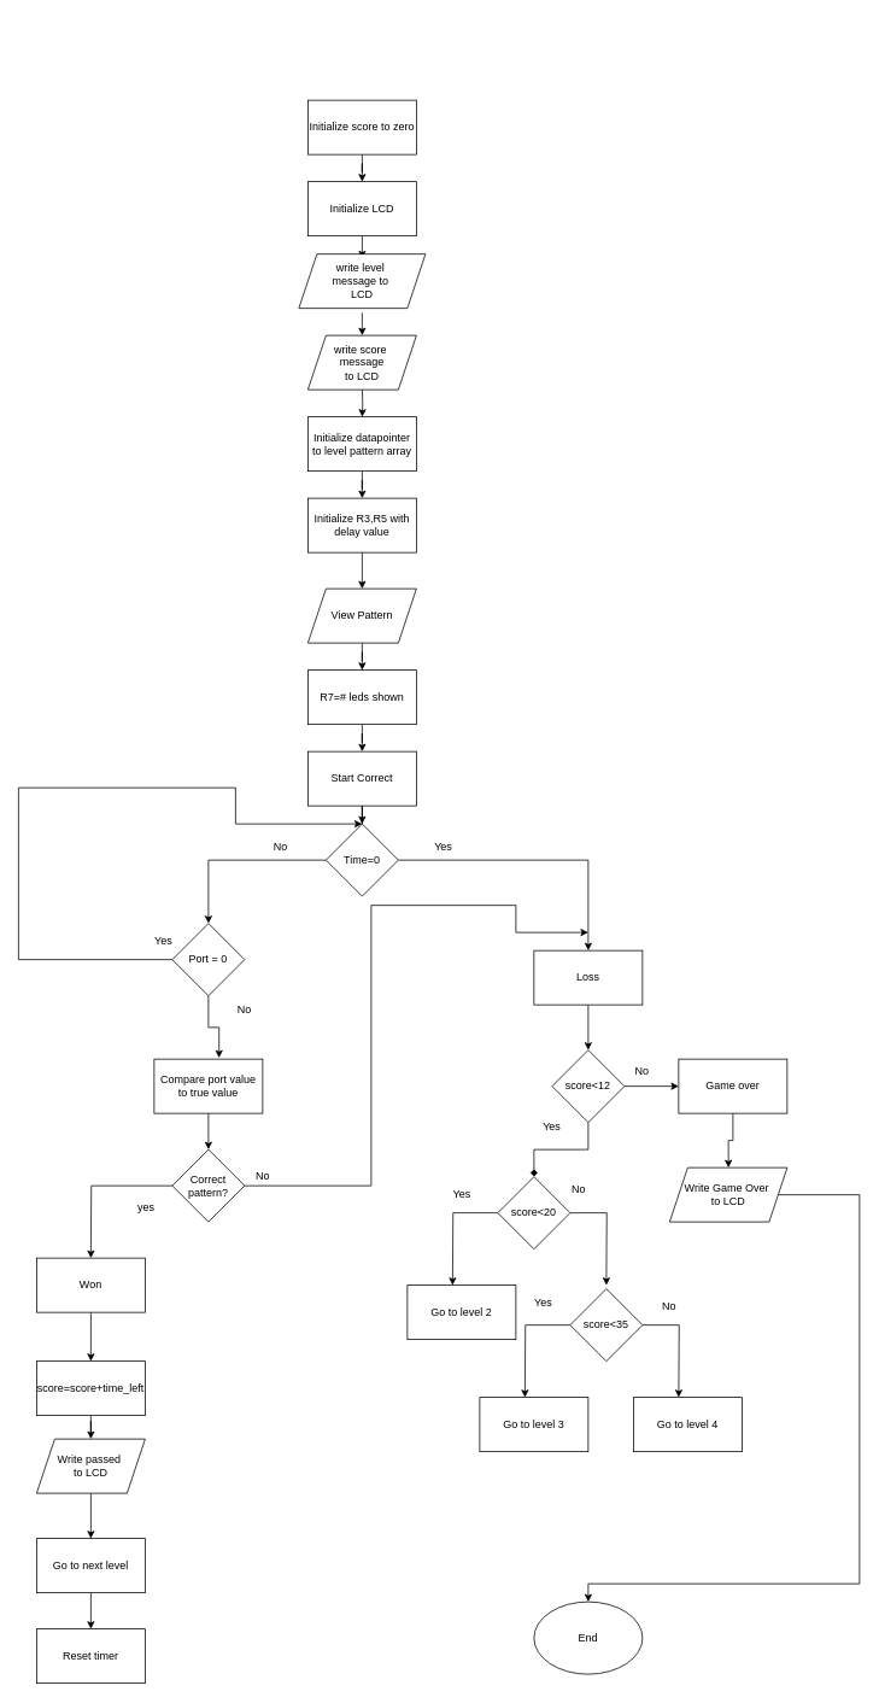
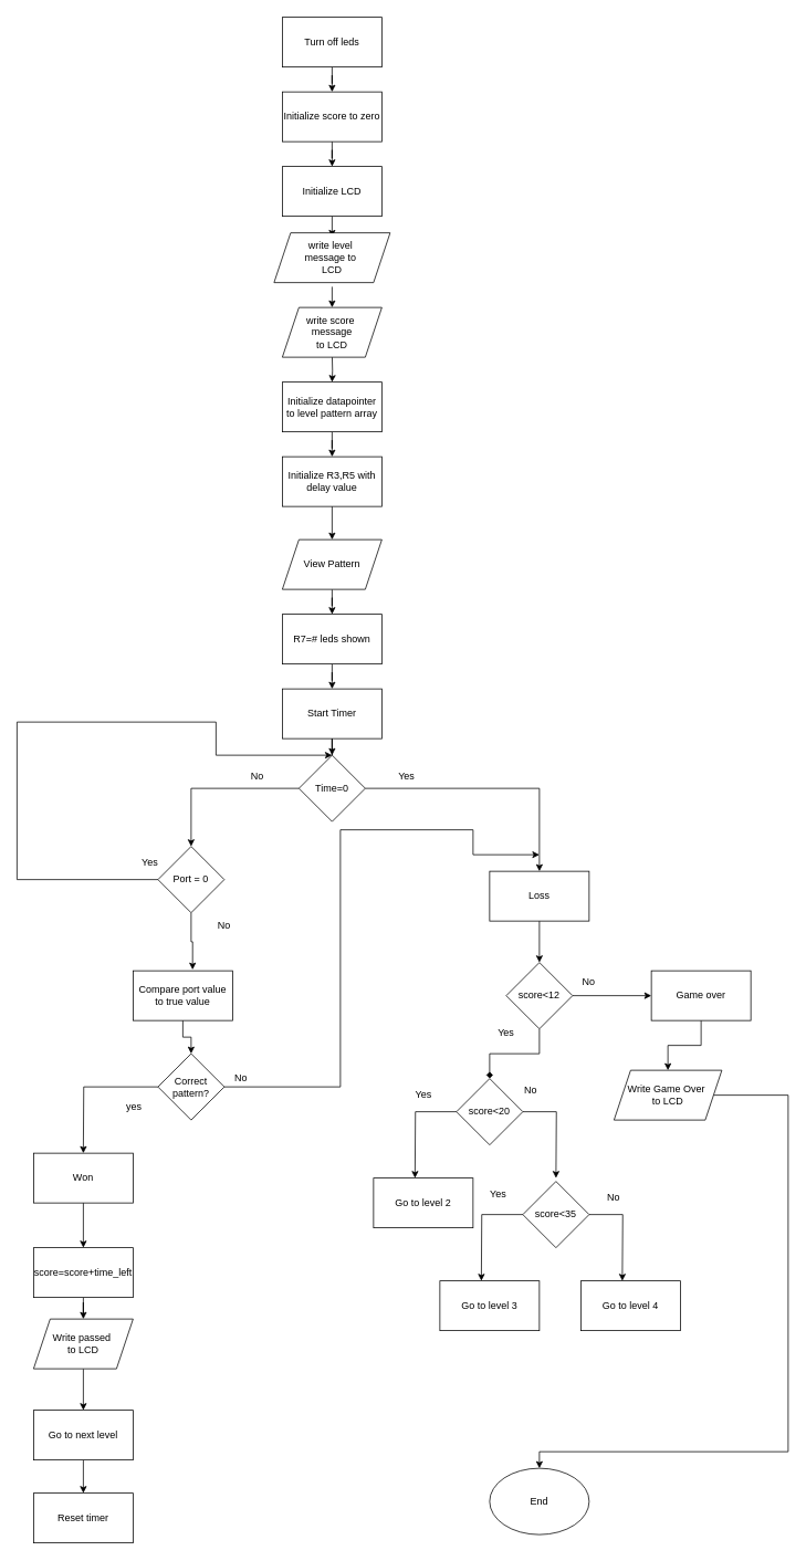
+ <mxCell id="3" value="Turn off leds" style="rounded=0;whiteSpace=wrap;html=1;" vertex="1" parent="1"><mxGeometry x="340" y="20" width="120" height="60" as="geometry" /></mxCell>
+ <mxCell id="2" value="" style="edgeStyle=orthogonalEdgeStyle;rounded=0;orthogonalLoop=1;jettySize=auto;html=1;" edge="1" parent="1" source="3" target="5"><mxGeometry relative="1" as="geometry" /></mxCell>
- <mxCell id="21" value="Start Correct" style="whiteSpace=wrap;html=1;" vertex="1" parent="1"><mxGeometry x="340" y="830" width="120" height="60" as="geometry" /></mxCell>
+ <mxCell id="21" value="Start Timer" style="whiteSpace=wrap;html=1;" vertex="1" parent="1"><mxGeometry x="340" y="830" width="120" height="60" as="geometry" /></mxCell>
- <mxCell id="40" value="Compare port value&lt;br&gt;to true value" style="rounded=0;whiteSpace=wrap;html=1;" vertex="1" parent="1"><mxGeometry x="170" y="1170" width="120" height="60" as="geometry" /></mxCell>
+ <mxCell id="40" value="Compare port value&lt;br&gt;to true value" style="rounded=0;whiteSpace=wrap;html=1;" vertex="1" parent="1"><mxGeometry x="160" y="1170" width="120" height="60" as="geometry" /></mxCell>
- <mxCell id="32" value="Game over" style="whiteSpace=wrap;html=1;" vertex="1" parent="1"><mxGeometry x="750" y="1170" width="120" height="60" as="geometry" /></mxCell>
+ <mxCell id="32" value="Game over" style="whiteSpace=wrap;html=1;" vertex="1" parent="1"><mxGeometry x="785" y="1170" width="120" height="60" as="geometry" /></mxCell>
